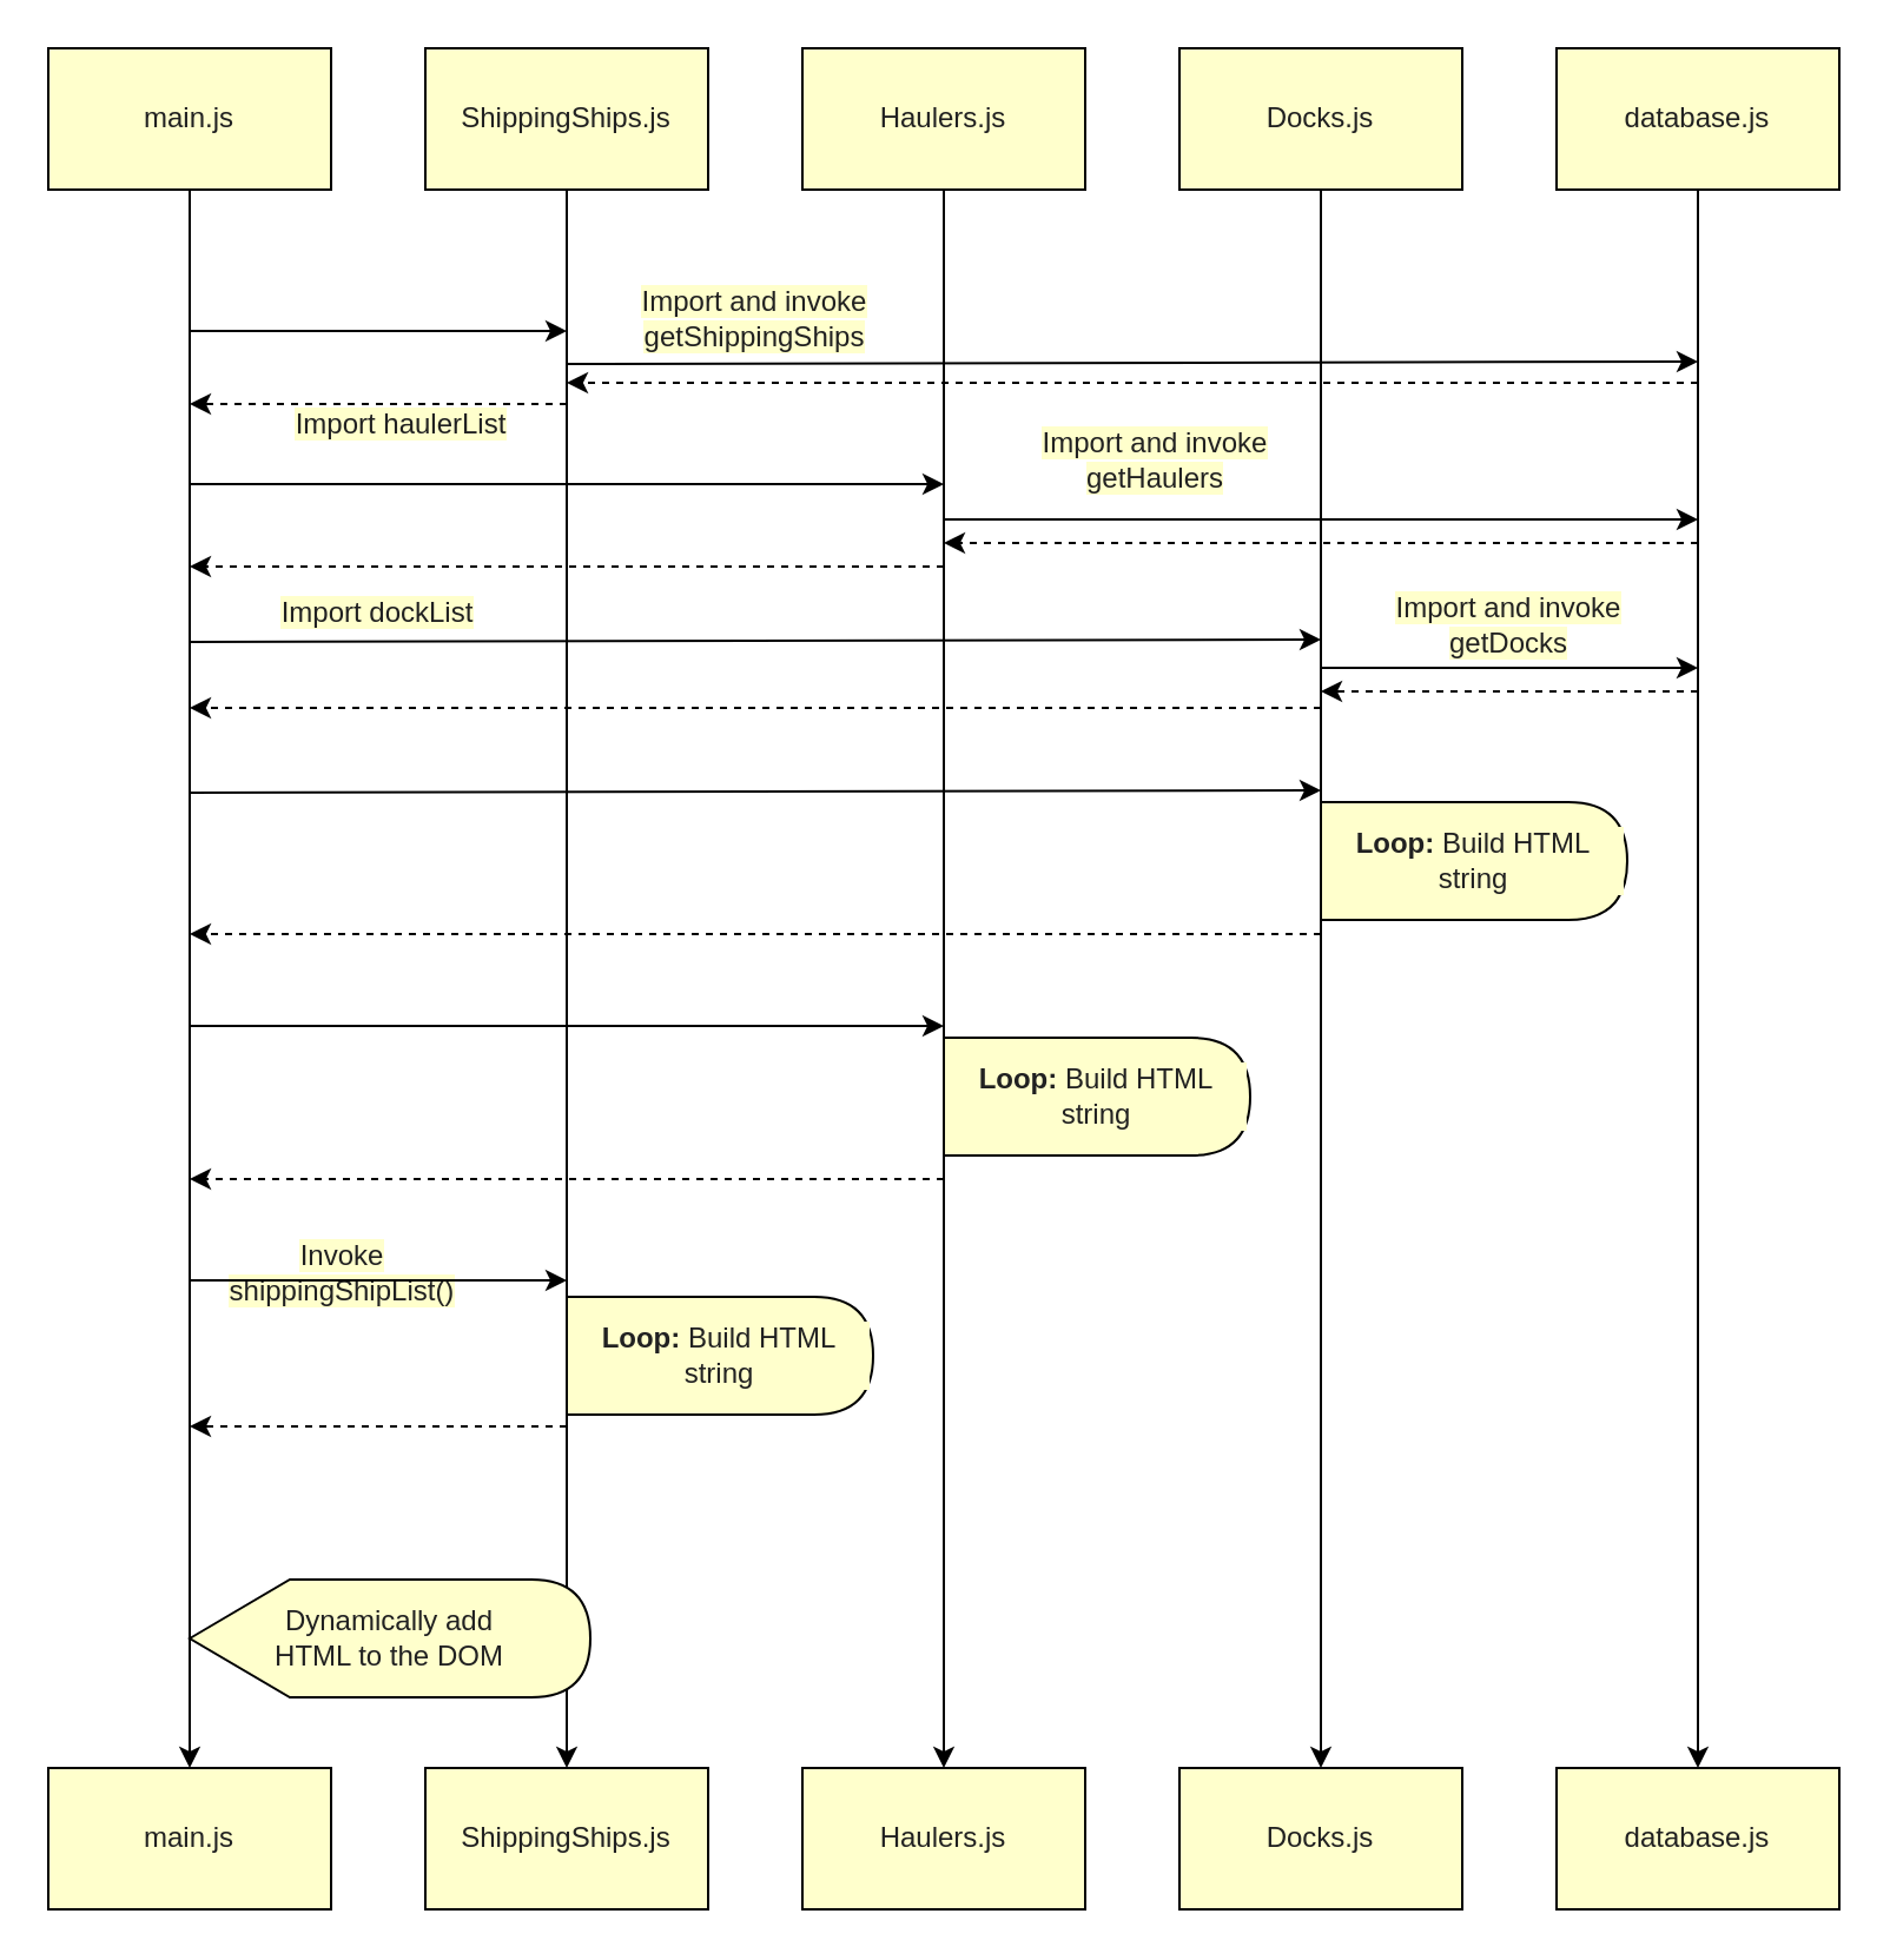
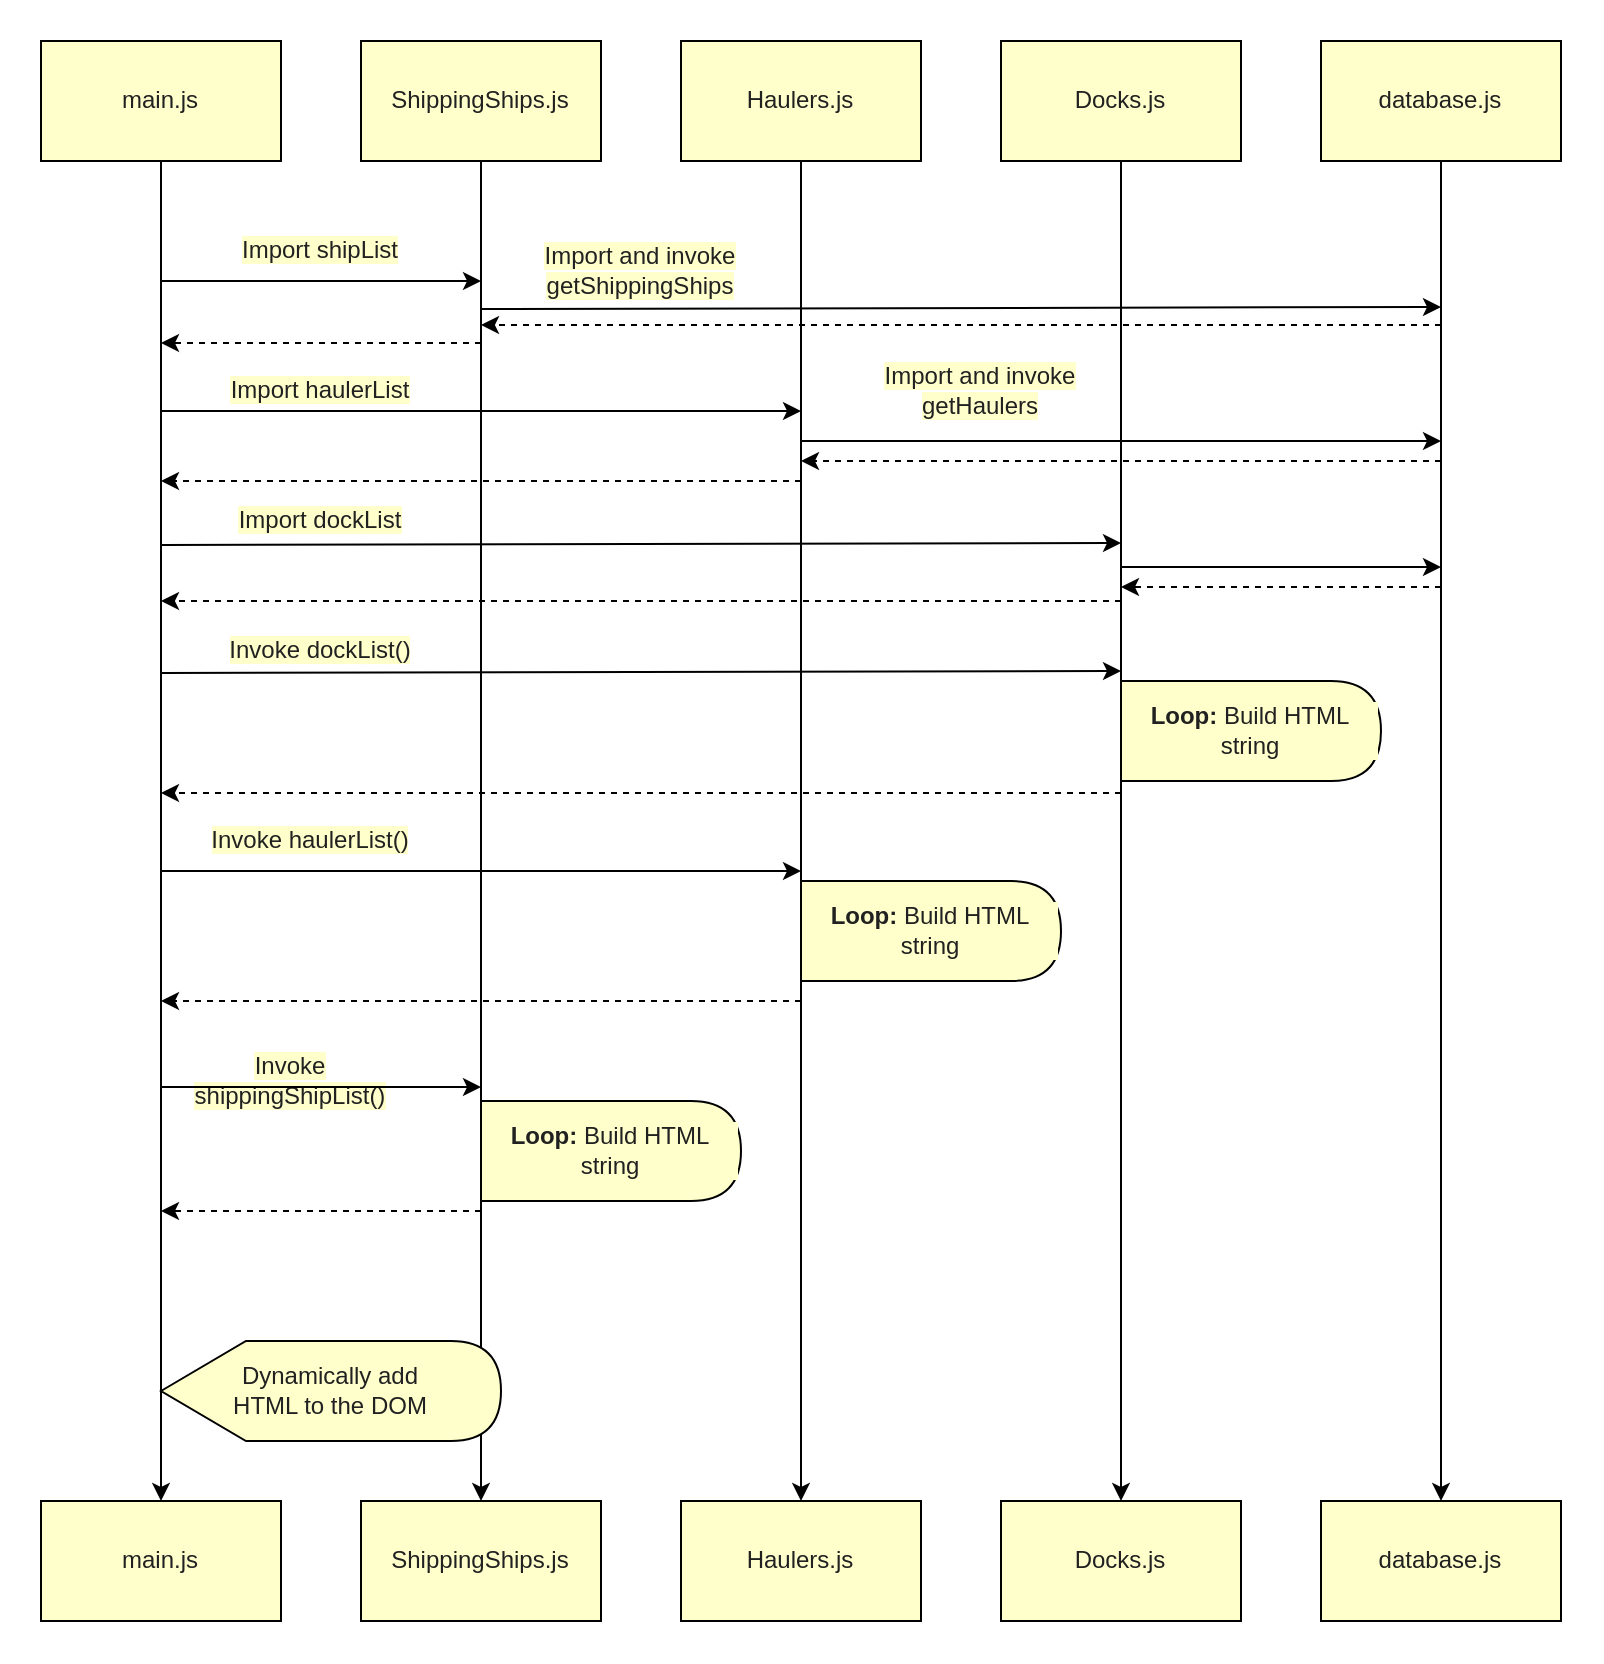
+ <mxCell id="19" value="&lt;span style=&quot;background-color: rgb(255, 255, 204);&quot;&gt;Import shipList&lt;/span&gt;" style="text;strokeColor=none;align=center;fillColor=none;html=1;verticalAlign=middle;whiteSpace=wrap;rounded=0;fontColor=#212121;" vertex="1" parent="1"><mxGeometry x="110" y="110" width="100" height="30" as="geometry" /></mxCell>
- <mxCell id="23" value="&lt;span style=&quot;background-color: rgb(255, 255, 204);&quot;&gt;Import haulerList&lt;/span&gt;" style="text;strokeColor=none;align=center;fillColor=none;html=1;verticalAlign=middle;whiteSpace=wrap;rounded=0;fontColor=#212121;" vertex="1" parent="1"><mxGeometry x="120" y="165" width="100" height="30" as="geometry" /></mxCell>
+ <mxCell id="23" value="&lt;span style=&quot;background-color: rgb(255, 255, 204);&quot;&gt;Import haulerList&lt;/span&gt;" style="text;strokeColor=none;align=center;fillColor=none;html=1;verticalAlign=middle;whiteSpace=wrap;rounded=0;fontColor=#212121;" vertex="1" parent="1"><mxGeometry x="110" y="180" width="100" height="30" as="geometry" /></mxCell>
- <mxCell id="31" value="&lt;span style=&quot;background-color: rgb(255, 255, 204);&quot;&gt;Import and invoke getDocks&lt;/span&gt;" style="text;strokeColor=none;align=center;fillColor=none;html=1;verticalAlign=middle;whiteSpace=wrap;rounded=0;fontColor=#212121;" vertex="1" parent="1"><mxGeometry x="590" y="250" width="100" height="30" as="geometry" /></mxCell>
+ <mxCell id="35" value="&lt;span style=&quot;background-color: rgb(255, 255, 204);&quot;&gt;Invoke dockList()&lt;/span&gt;" style="text;strokeColor=none;align=center;fillColor=none;html=1;verticalAlign=middle;whiteSpace=wrap;rounded=0;fontColor=#212121;" vertex="1" parent="1"><mxGeometry x="110" y="310" width="100" height="30" as="geometry" /></mxCell>
+ <mxCell id="39" value="&lt;span style=&quot;background-color: rgb(255, 255, 204);&quot;&gt;Invoke haulerList()&lt;/span&gt;" style="text;strokeColor=none;align=center;fillColor=none;html=1;verticalAlign=middle;whiteSpace=wrap;rounded=0;fontColor=#212121;" vertex="1" parent="1"><mxGeometry x="100" y="405" width="110" height="30" as="geometry" /></mxCell>
